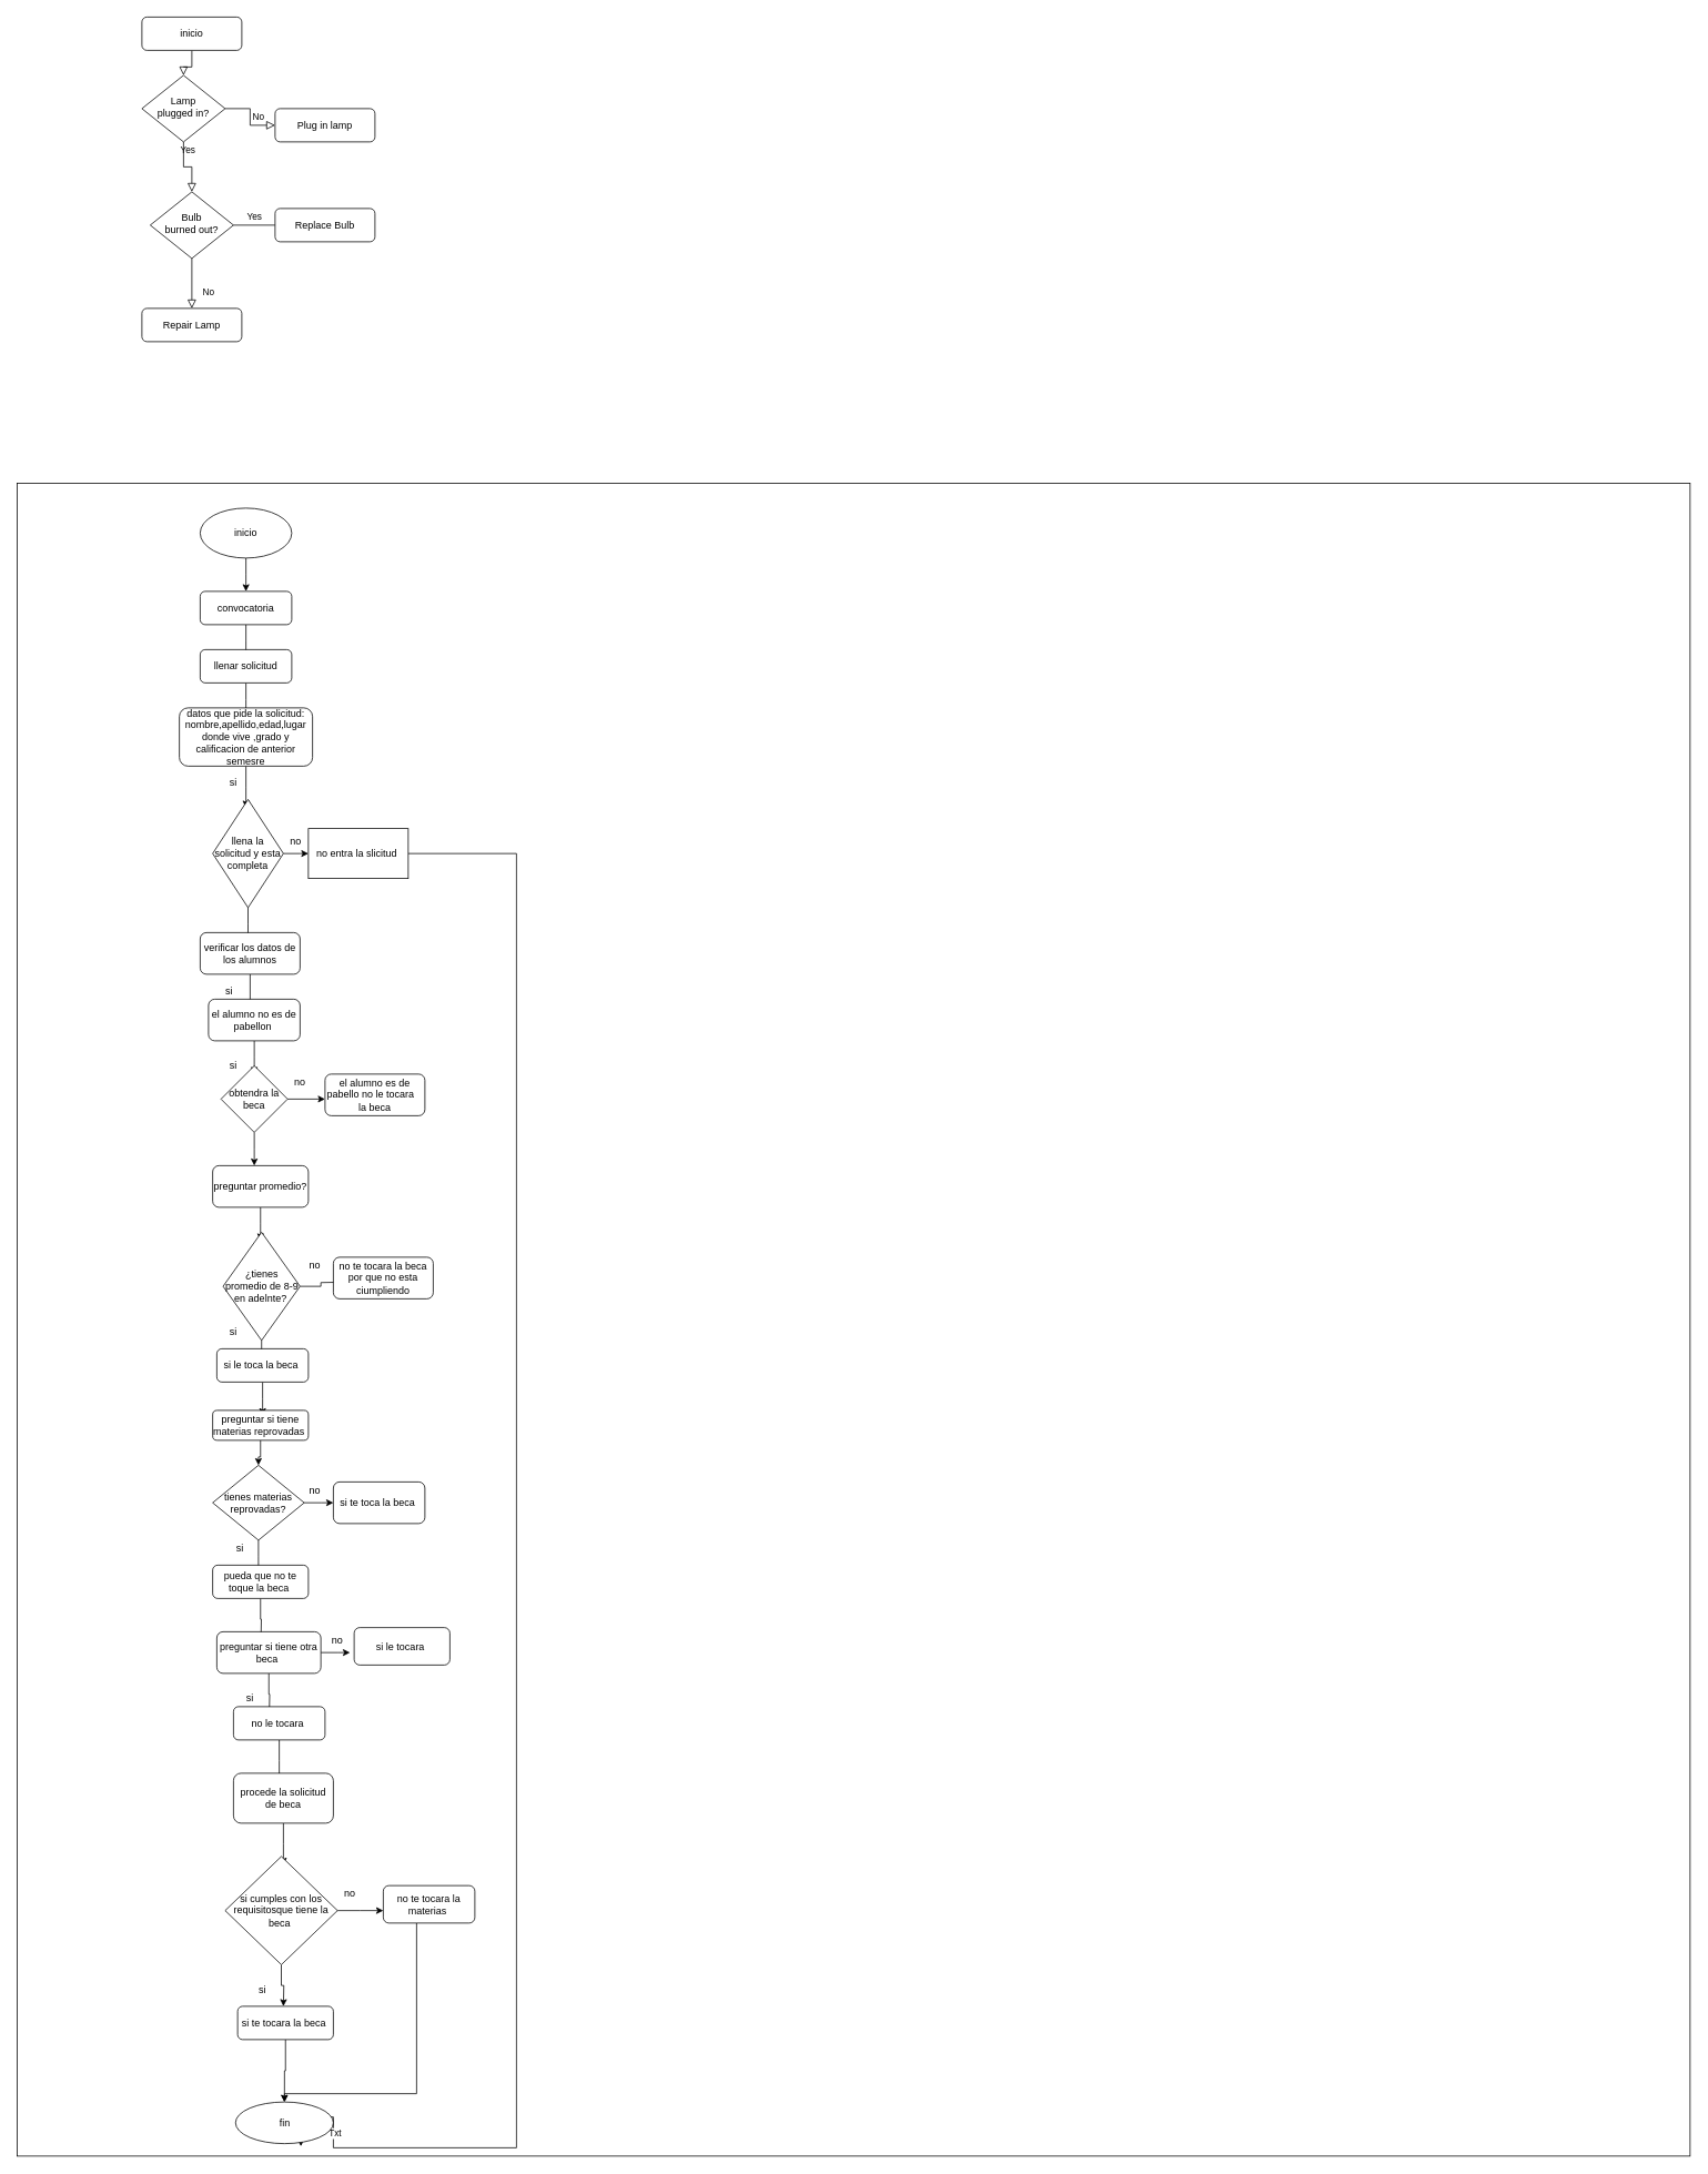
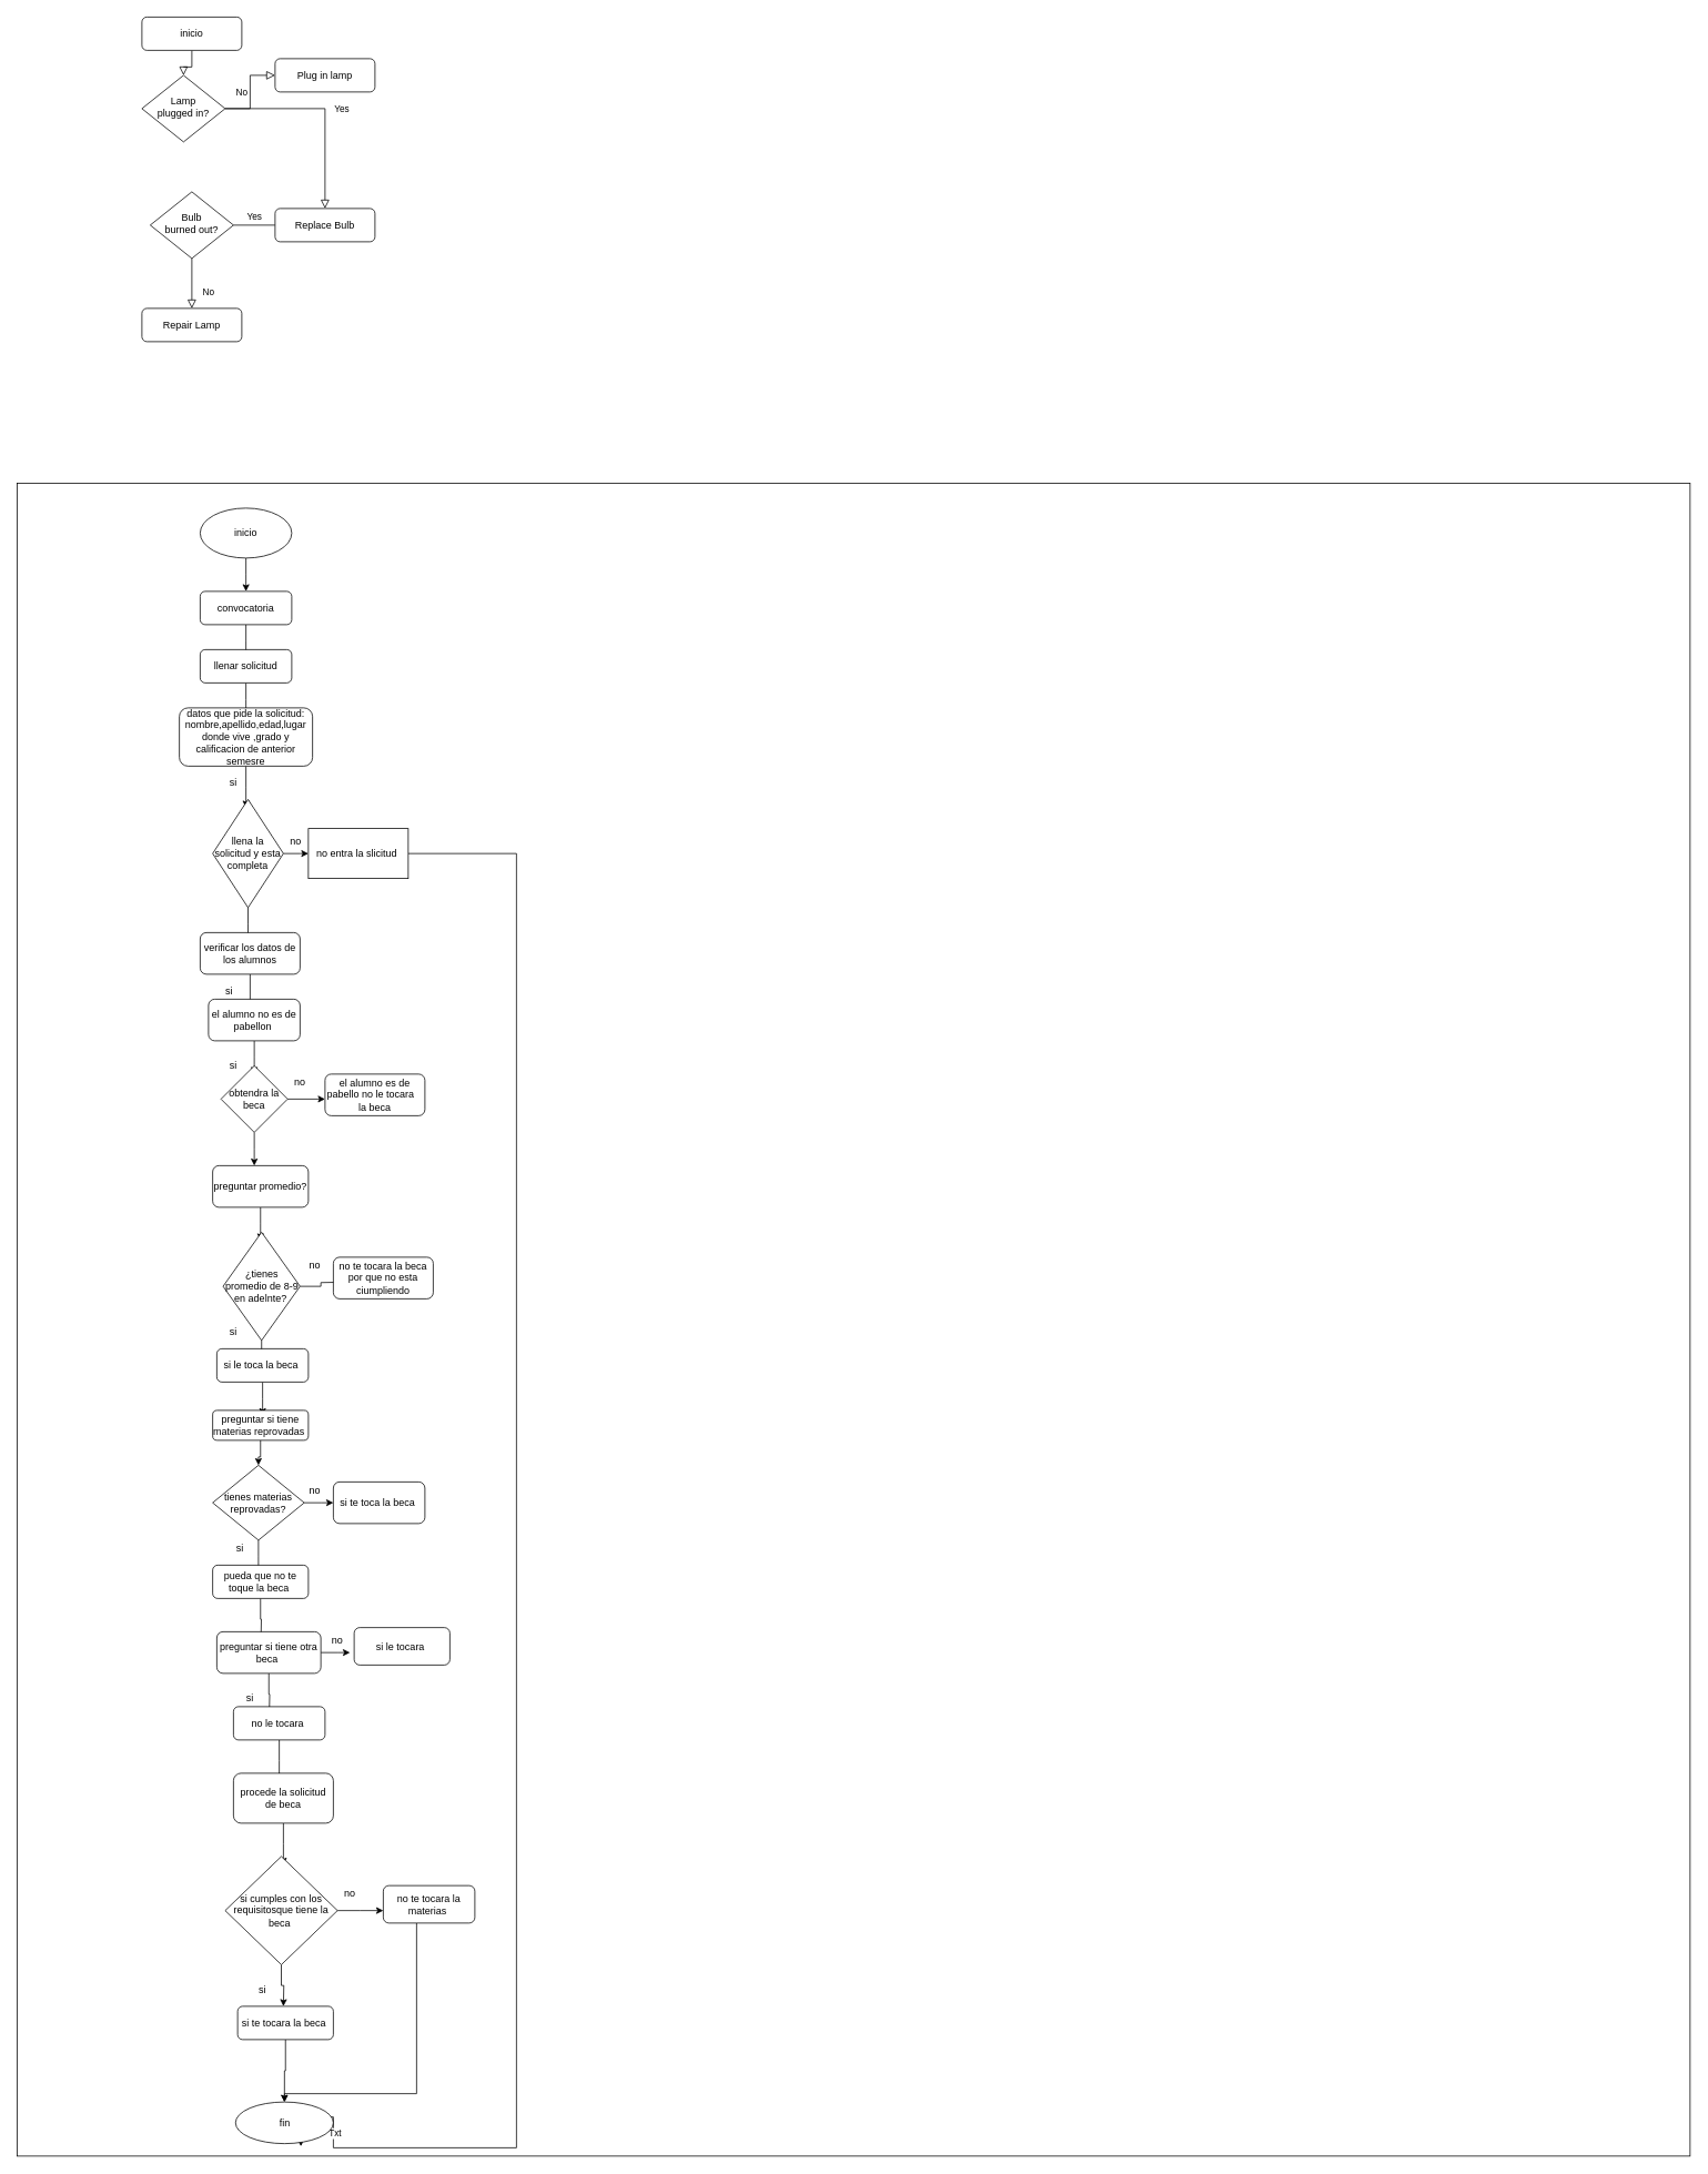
- <mxCell id="8" value="Plug in lamp" style="rounded=1;whiteSpace=wrap;html=1;fontSize=12;glass=0;strokeWidth=1;shadow=0;" parent="1" vertex="1"><mxGeometry x="330" y="130" width="120" height="40" as="geometry" /></mxCell>
+ <mxCell id="8" value="Plug in lamp" style="rounded=1;whiteSpace=wrap;html=1;fontSize=12;glass=0;strokeWidth=1;shadow=0;" parent="1" vertex="1"><mxGeometry x="330" y="70" width="120" height="40" as="geometry" /></mxCell>
- <mxCell id="5" value="Yes" style="rounded=0;html=1;jettySize=auto;orthogonalLoop=1;fontSize=11;endArrow=block;endFill=0;endSize=8;strokeWidth=1;shadow=0;labelBackgroundColor=none;edgeStyle=orthogonalEdgeStyle;" parent="1" source="7" target="11" edge="1"><mxGeometry y="20" relative="1" as="geometry"><mxPoint as="offset" /></mxGeometry></mxCell>
+ <mxCell id="5" value="Yes" style="rounded=0;html=1;jettySize=auto;orthogonalLoop=1;fontSize=11;endArrow=block;endFill=0;endSize=8;strokeWidth=1;shadow=0;labelBackgroundColor=none;edgeStyle=orthogonalEdgeStyle;" parent="1" source="7" target="13" edge="1"><mxGeometry y="20" relative="1" as="geometry"><mxPoint as="offset" /></mxGeometry></mxCell>
